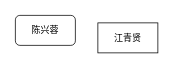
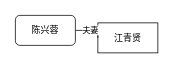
+ <mxCell id="3" value="夫妻" style="edgeStyle=orthogonalEdgeStyle;rounded=0;orthogonalLoop=1;jettySize=auto;html=1;exitX=1;exitY=0.5;exitDx=0;exitDy=0;entryX=0;entryY=0.5;entryDx=0;entryDy=0;endArrow=none;endFill=0;" edge="1" parent="1" source="4" target="2"><mxGeometry relative="1" as="geometry" /></mxCell>
